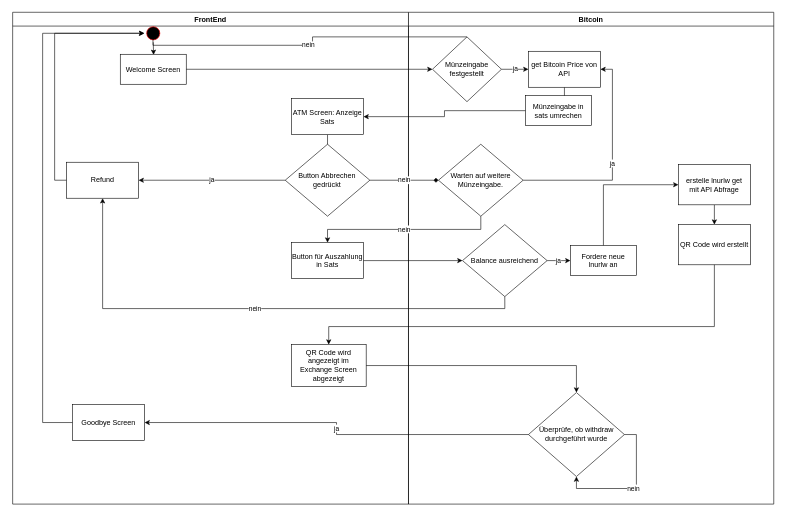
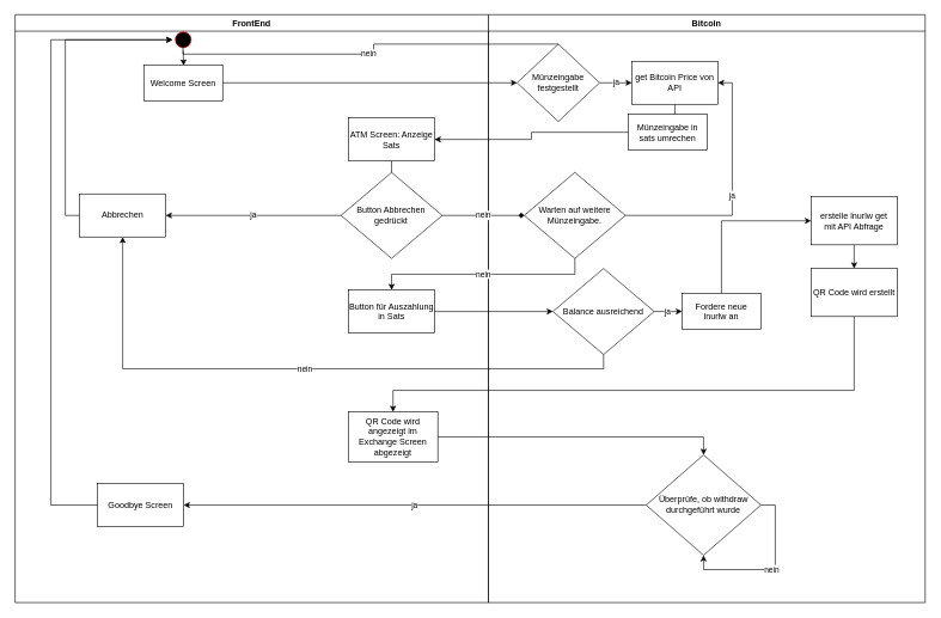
- <mxCell id="12" value="Refund" style="whiteSpace=wrap;html=1;" vertex="1" parent="2"><mxGeometry x="90" y="250" width="120" height="60" as="geometry" /></mxCell>
+ <mxCell id="12" value="Abbrechen" style="whiteSpace=wrap;html=1;" vertex="1" parent="2"><mxGeometry x="90" y="250" width="120" height="60" as="geometry" /></mxCell>
- <mxCell id="14" value="Goodbye Screen" style="whiteSpace=wrap;html=1;rounded=0;" vertex="1" parent="2"><mxGeometry x="100" y="654" width="120" height="60" as="geometry" /></mxCell>
+ <mxCell id="14" value="Goodbye Screen" style="whiteSpace=wrap;html=1;rounded=0;" vertex="1" parent="2"><mxGeometry x="115" y="654" width="120" height="60" as="geometry" /></mxCell>
- <mxCell id="24" value="Überprüfe, ob withdraw durchgeführt wurde" style="rhombus;whiteSpace=wrap;html=1;rounded=0;" vertex="1" parent="16"><mxGeometry x="200" y="634" width="160" height="140" as="geometry" /></mxCell>
+ <mxCell id="24" value="Überprüfe, ob withdraw durchgeführt wurde" style="rhombus;whiteSpace=wrap;html=1;rounded=0;" vertex="1" parent="16"><mxGeometry x="220" y="614" width="160" height="140" as="geometry" /></mxCell>
